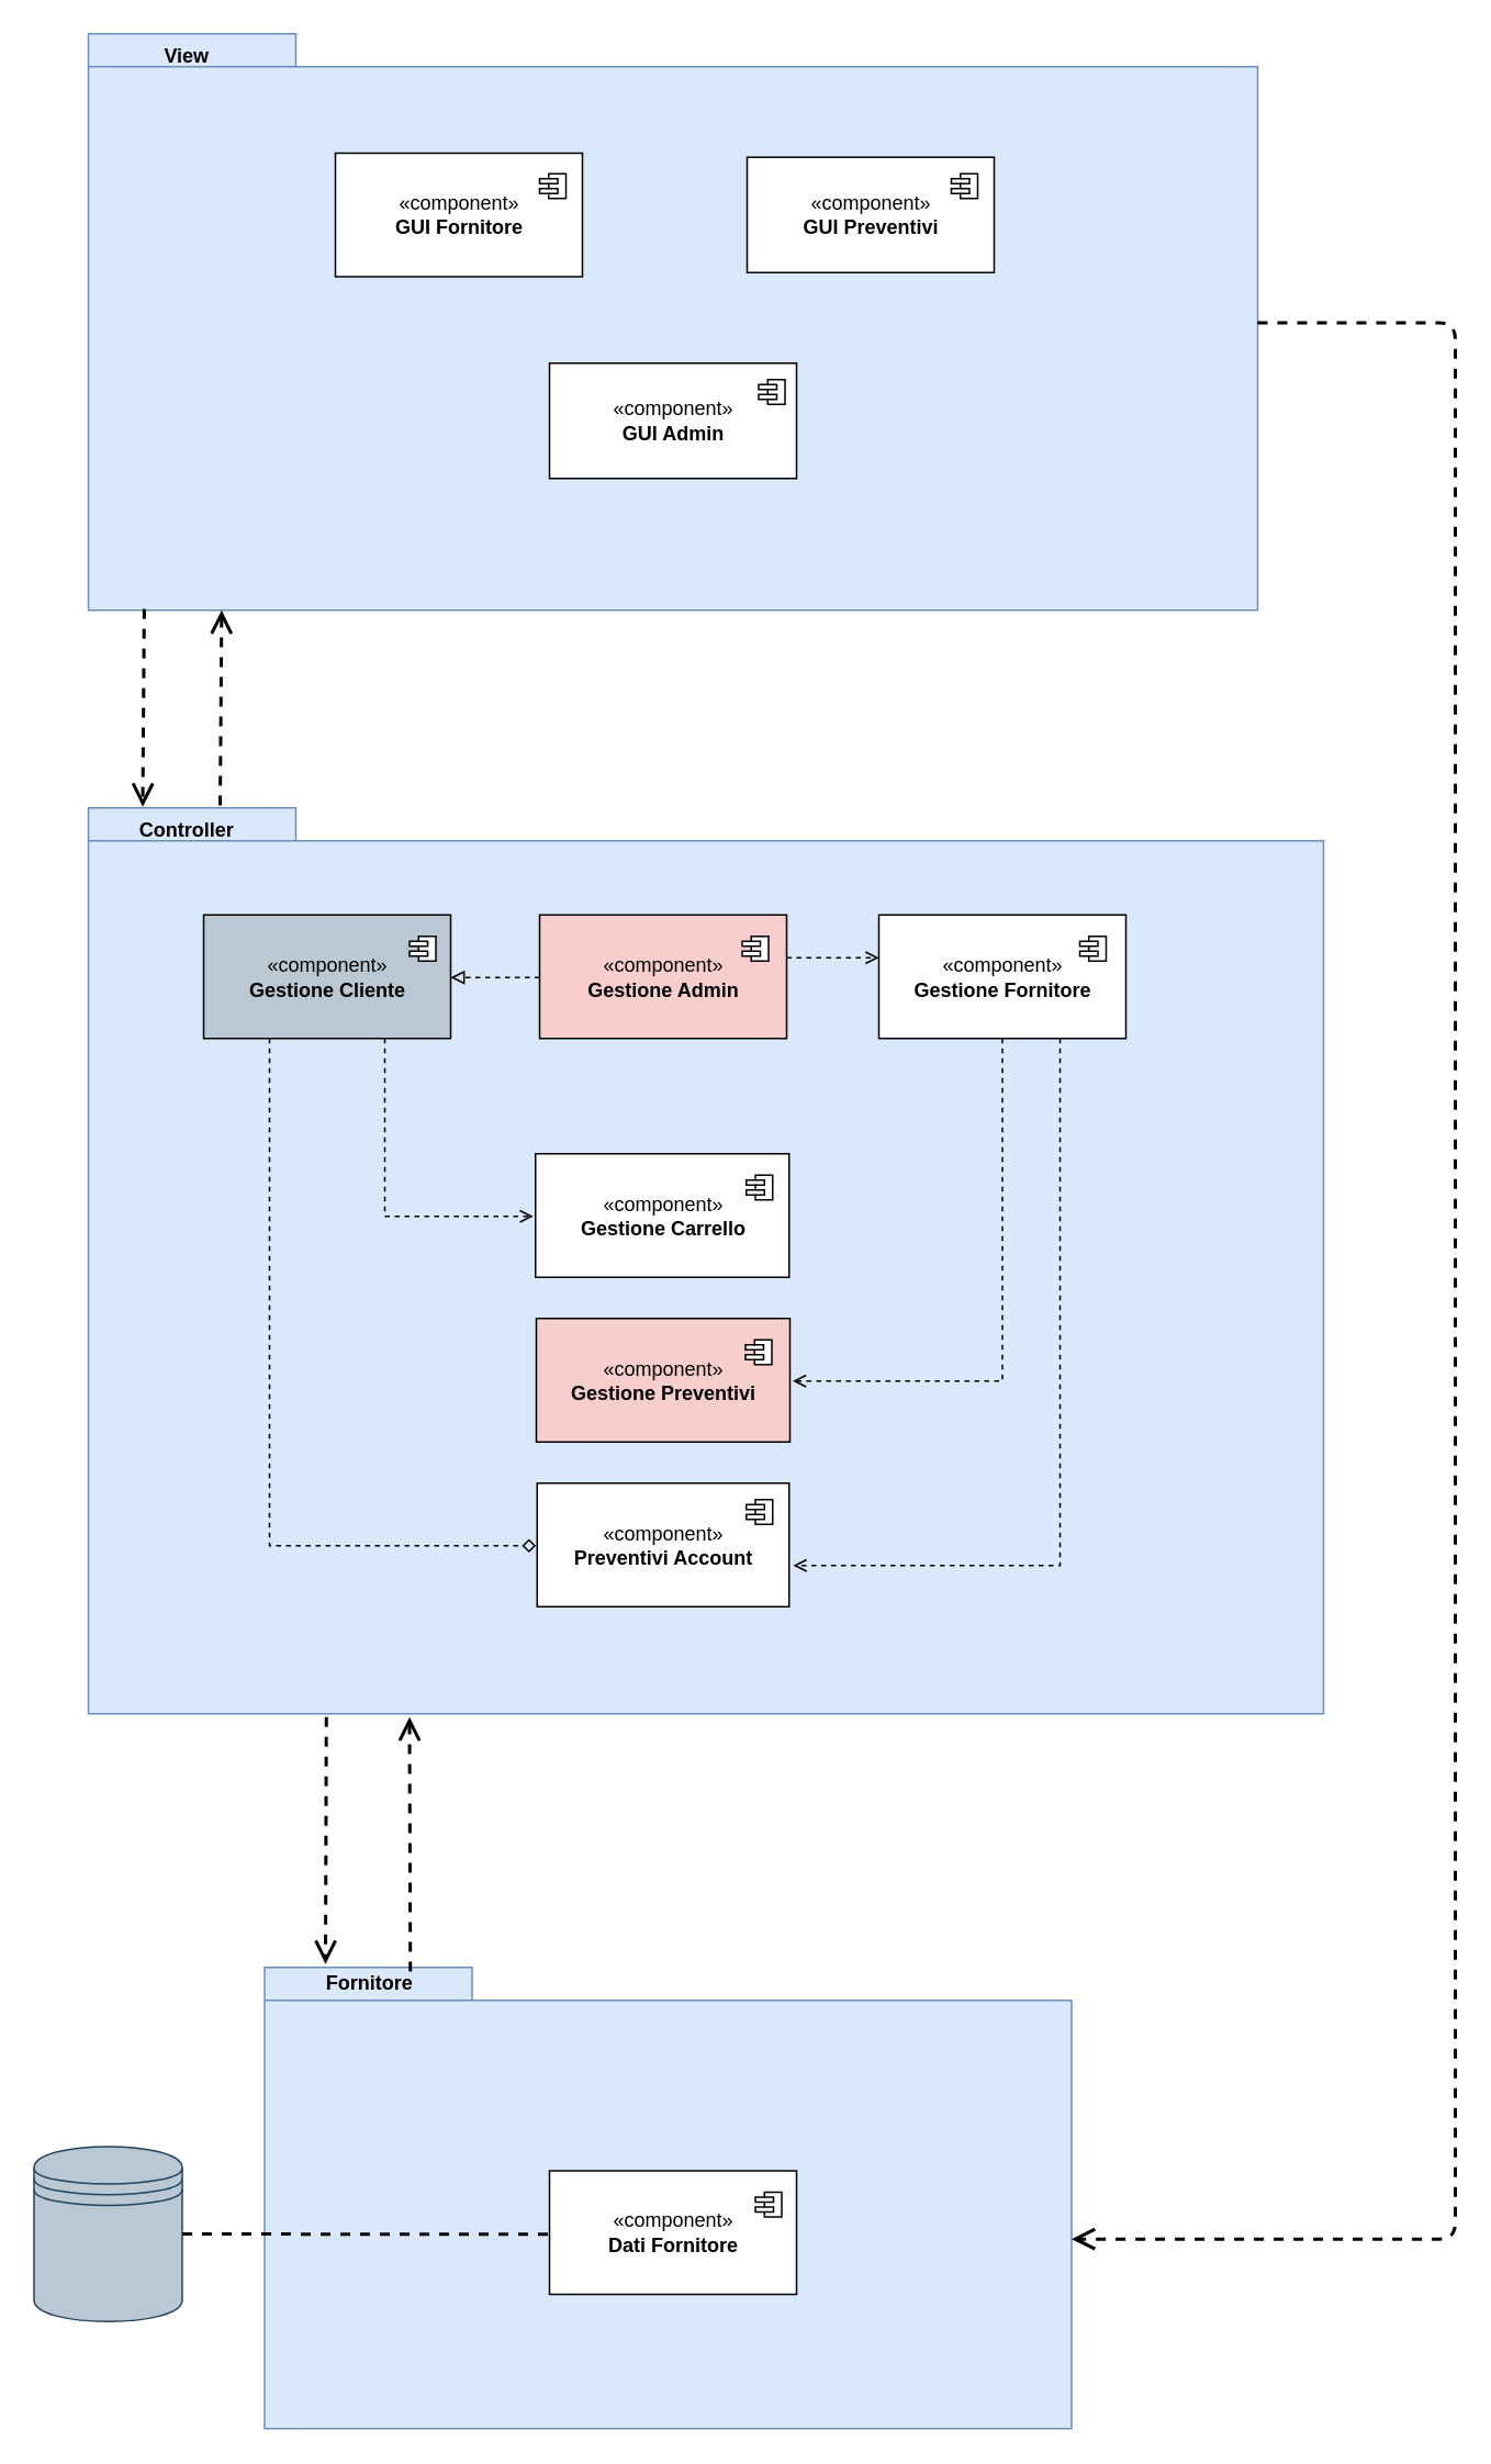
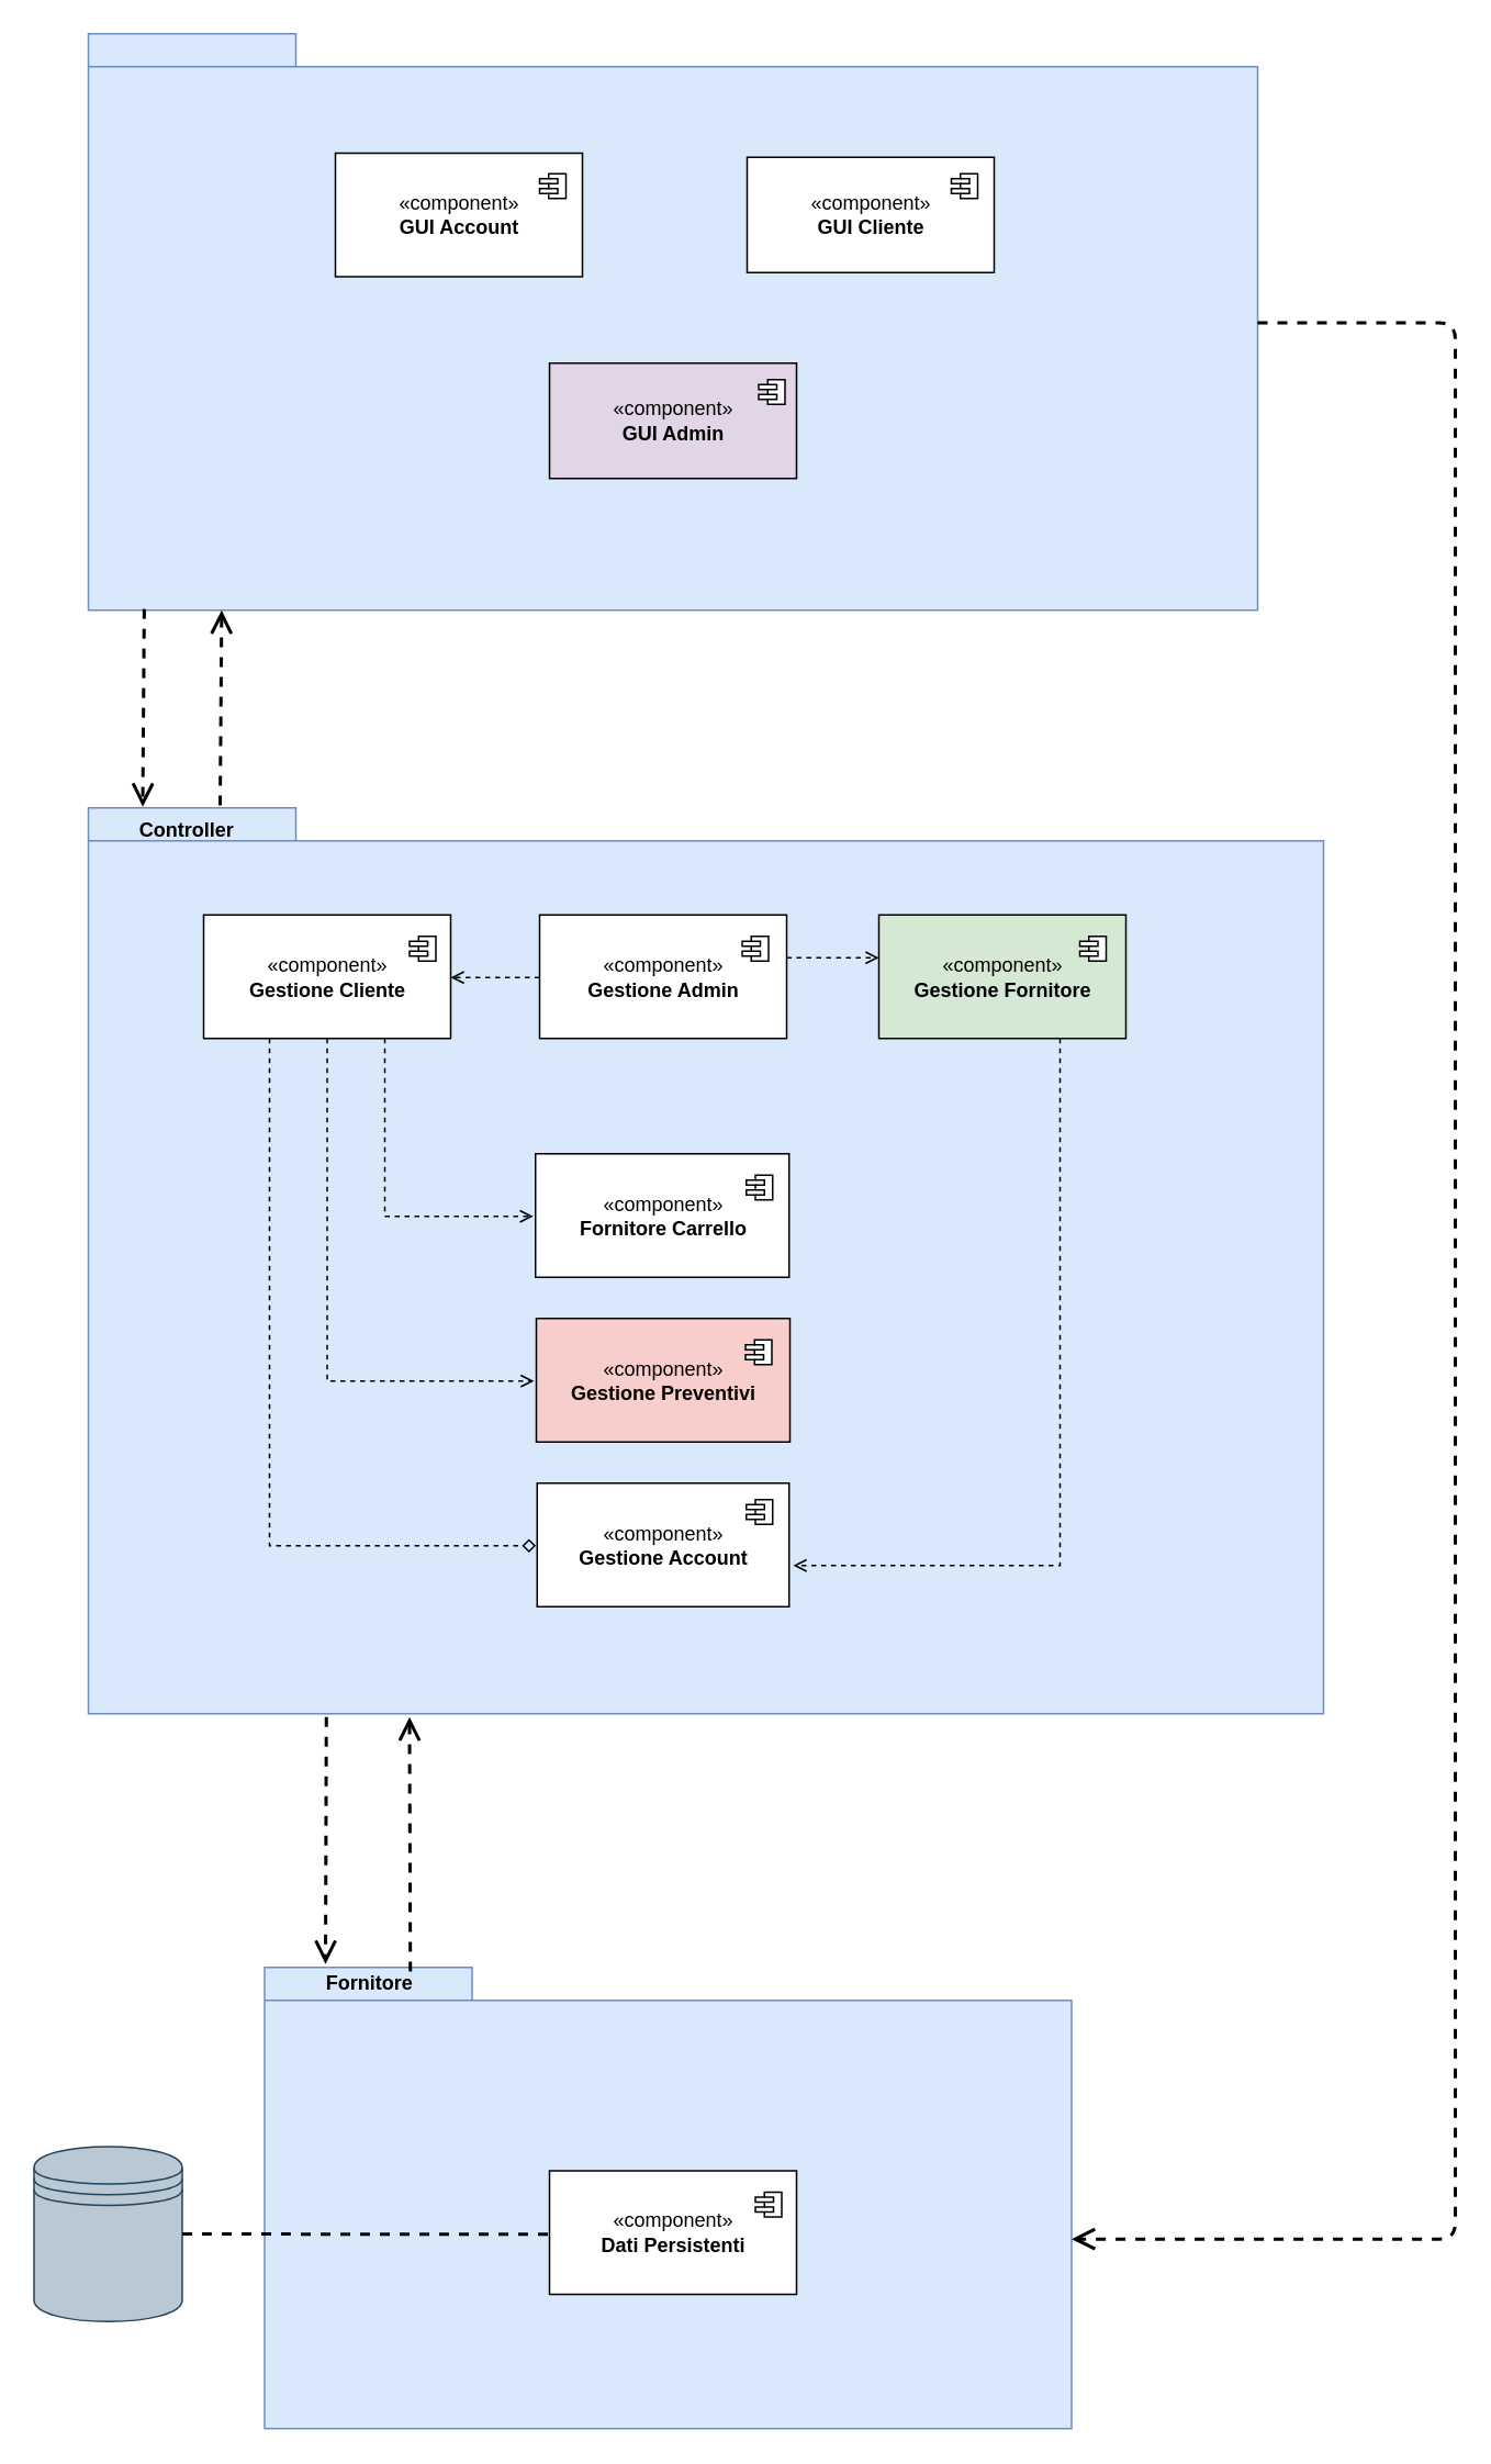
- <mxCell id="4" value="View" style="text;align=center;fontStyle=1;verticalAlign=middle;spacingLeft=3;spacingRight=3;strokeColor=none;rotatable=0;points=[[0,0.5],[1,0.5]];portConstraint=eastwest;" parent="1" vertex="1"><mxGeometry x="73" y="20" width="80" height="26" as="geometry" /></mxCell>
- <mxCell id="7" value="«component»&lt;br&gt;&lt;b&gt;GUI Fornitore&lt;/b&gt;" style="html=1;" parent="1" vertex="1"><mxGeometry x="203" y="92.5" width="150" height="75" as="geometry" /></mxCell>
+ <mxCell id="7" value="«component»&lt;br&gt;&lt;b&gt;GUI Account&lt;/b&gt;" style="html=1;" parent="1" vertex="1"><mxGeometry x="203" y="92.5" width="150" height="75" as="geometry" /></mxCell>
- <mxCell id="5" value="«component»&lt;br&gt;&lt;b&gt;GUI Preventivi&lt;/b&gt;" style="html=1;" parent="1" vertex="1"><mxGeometry x="453" y="95" width="150" height="70" as="geometry" /></mxCell>
+ <mxCell id="5" value="«component»&lt;br&gt;&lt;b&gt;GUI Cliente&lt;/b&gt;" style="html=1;" parent="1" vertex="1"><mxGeometry x="453" y="95" width="150" height="70" as="geometry" /></mxCell>
- <mxCell id="6" value="«component»&lt;br&gt;&lt;b&gt;GUI Admin&lt;/b&gt;" style="html=1;" parent="1" vertex="1"><mxGeometry x="333" y="220" width="150" height="70" as="geometry" /></mxCell>
+ <mxCell id="6" value="«component»&lt;br&gt;&lt;b&gt;GUI Admin&lt;/b&gt;" style="html=1;fillColor=#e1d5e7;" parent="1" vertex="1"><mxGeometry x="333" y="220" width="150" height="70" as="geometry" /></mxCell>
- <mxCell id="20" value="«component»&lt;br&gt;&lt;b&gt;Gestione Cliente&lt;/b&gt;" style="html=1;fillColor=#bac8d3;" parent="1" vertex="1"><mxGeometry x="123" y="555" width="150" height="75" as="geometry" /></mxCell>
+ <mxCell id="20" value="«component»&lt;br&gt;&lt;b&gt;Gestione Cliente&lt;/b&gt;" style="html=1;" parent="1" vertex="1"><mxGeometry x="123" y="555" width="150" height="75" as="geometry" /></mxCell>
- <mxCell id="13" style="edgeStyle=elbowEdgeStyle;rounded=0;orthogonalLoop=1;jettySize=auto;elbow=vertical;html=1;entryX=1;entryY=0.5;entryDx=0;entryDy=0;dashed=1;endArrow=block;endFill=0;" parent="1" source="15" target="20" edge="1"><mxGeometry relative="1" as="geometry" /></mxCell>
+ <mxCell id="13" style="edgeStyle=elbowEdgeStyle;rounded=0;orthogonalLoop=1;jettySize=auto;elbow=vertical;html=1;entryX=1;entryY=0.5;entryDx=0;entryDy=0;dashed=1;endArrow=open;endFill=0;" parent="1" source="15" target="20" edge="1"><mxGeometry relative="1" as="geometry" /></mxCell>
- <mxCell id="15" value="«component»&lt;br&gt;&lt;b&gt;Gestione Admin&lt;/b&gt;" style="html=1;fillColor=#f8cecc;" parent="1" vertex="1"><mxGeometry x="327" y="555" width="150" height="75" as="geometry" /></mxCell>
+ <mxCell id="15" value="«component»&lt;br&gt;&lt;b&gt;Gestione Admin&lt;/b&gt;" style="html=1;" parent="1" vertex="1"><mxGeometry x="327" y="555" width="150" height="75" as="geometry" /></mxCell>
- <mxCell id="23" value="«component»&lt;br&gt;&lt;b&gt;Gestione Fornitore&lt;/b&gt;" style="html=1;" parent="1" vertex="1"><mxGeometry x="533" y="555" width="150" height="75" as="geometry" /></mxCell>
+ <mxCell id="23" value="«component»&lt;br&gt;&lt;b&gt;Gestione Fornitore&lt;/b&gt;" style="html=1;fillColor=#d5e8d4;" parent="1" vertex="1"><mxGeometry x="533" y="555" width="150" height="75" as="geometry" /></mxCell>
- <mxCell id="40" value="«component»&lt;br&gt;&lt;b&gt;Gestione Carrello&lt;/b&gt;" style="html=1;" parent="1" vertex="1"><mxGeometry x="324.5" y="700" width="154" height="75" as="geometry" /></mxCell>
+ <mxCell id="40" value="«component»&lt;br&gt;&lt;b&gt;Fornitore Carrello&lt;/b&gt;" style="html=1;" parent="1" vertex="1"><mxGeometry x="324.5" y="700" width="154" height="75" as="geometry" /></mxCell>
+ <mxCell id="18" style="edgeStyle=elbowEdgeStyle;rounded=0;orthogonalLoop=1;jettySize=auto;elbow=vertical;html=1;entryX=-0.009;entryY=0.508;entryDx=0;entryDy=0;dashed=1;endArrow=open;endFill=0;entryPerimeter=0;" parent="1" source="20" target="33" edge="1"><mxGeometry relative="1" as="geometry"><Array as="points"><mxPoint x="198" y="838" /><mxPoint x="193" y="838" /><mxPoint x="193" y="838" /><mxPoint x="173" y="838" /><mxPoint x="143" y="838" /></Array></mxGeometry></mxCell>
- <mxCell id="21" style="edgeStyle=elbowEdgeStyle;rounded=0;orthogonalLoop=1;jettySize=auto;elbow=vertical;html=1;dashed=1;endArrow=open;endFill=0;entryX=1.011;entryY=0.502;entryDx=0;entryDy=0;entryPerimeter=0;" parent="1" source="23" target="33" edge="1"><mxGeometry relative="1" as="geometry"><mxPoint x="479" y="837" as="targetPoint" /><Array as="points"><mxPoint x="608" y="838" /></Array></mxGeometry></mxCell>
- <mxCell id="26" value="«component»&lt;br&gt;&lt;b&gt;Preventivi Account&lt;/b&gt;" style="html=1;" parent="1" vertex="1"><mxGeometry x="325.5" y="900" width="153" height="75" as="geometry" /></mxCell>
+ <mxCell id="26" value="«component»&lt;br&gt;&lt;b&gt;Gestione Account&lt;/b&gt;" style="html=1;" parent="1" vertex="1"><mxGeometry x="325.5" y="900" width="153" height="75" as="geometry" /></mxCell>
- <mxCell id="29" value="«component»&lt;br&gt;&lt;b&gt;Dati Fornitore&lt;/b&gt;" style="html=1;" parent="1" vertex="1"><mxGeometry x="333" y="1317.5" width="150" height="75" as="geometry" /></mxCell>
+ <mxCell id="29" value="«component»&lt;br&gt;&lt;b&gt;Dati Persistenti&lt;/b&gt;" style="html=1;" parent="1" vertex="1"><mxGeometry x="333" y="1317.5" width="150" height="75" as="geometry" /></mxCell>
